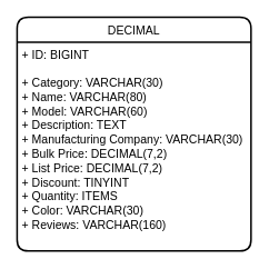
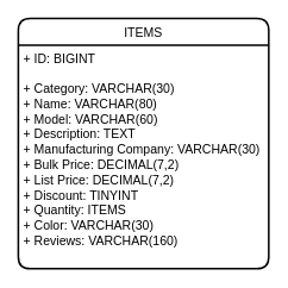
- <mxCell id="2" value="DECIMAL" style="swimlane;childLayout=stackLayout;horizontal=1;startSize=30;horizontalStack=0;rounded=1;fontSize=14;fontStyle=0;strokeWidth=2;resizeParent=0;resizeLast=1;shadow=0;dashed=0;align=center;" vertex="1" parent="1"><mxGeometry x="20" y="20" width="280" height="280" as="geometry" /></mxCell>
+ <mxCell id="2" value="ITEMS" style="swimlane;childLayout=stackLayout;horizontal=1;startSize=30;horizontalStack=0;rounded=1;fontSize=14;fontStyle=0;strokeWidth=2;resizeParent=0;resizeLast=1;shadow=0;dashed=0;align=center;" vertex="1" parent="1"><mxGeometry x="20" y="20" width="280" height="280" as="geometry" /></mxCell>
